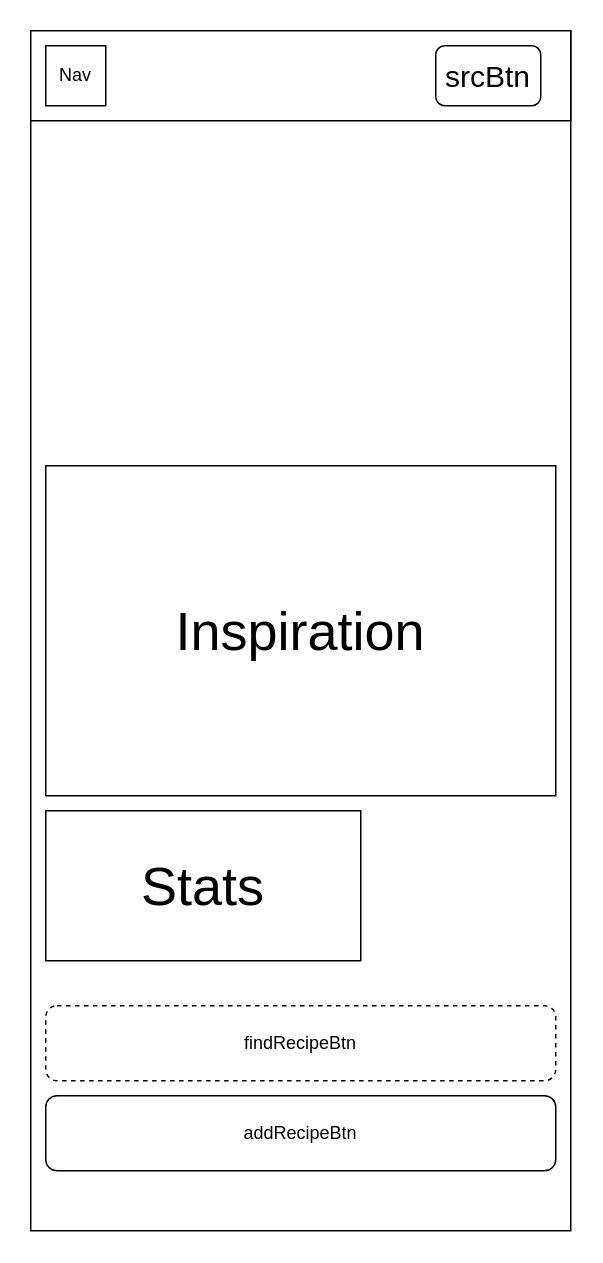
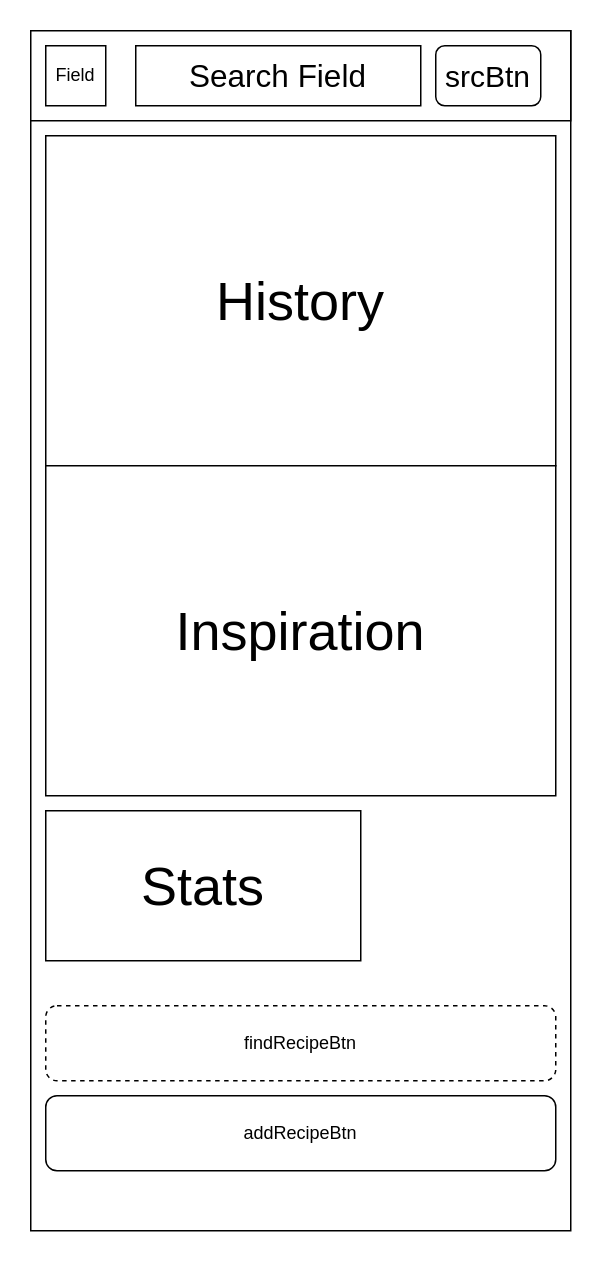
- <mxCell id="5" value="Nav" style="rounded=0;whiteSpace=wrap;html=1;" vertex="1" parent="1"><mxGeometry x="30" y="30" width="40" height="40" as="geometry" /></mxCell>
+ <mxCell id="5" value="Field" style="rounded=0;whiteSpace=wrap;html=1;" vertex="1" parent="1"><mxGeometry x="30" y="30" width="40" height="40" as="geometry" /></mxCell>
+ <mxCell id="7" value="&lt;font style=&quot;font-size: 21px;&quot;&gt;Search Field&lt;/font&gt;" style="rounded=0;whiteSpace=wrap;html=1;" vertex="1" parent="1"><mxGeometry x="90" y="30" width="190" height="40" as="geometry" /></mxCell>
+ <mxCell id="6" value="&lt;font style=&quot;font-size: 36px;&quot;&gt;History&lt;/font&gt;" style="rounded=0;whiteSpace=wrap;html=1;" vertex="1" parent="1"><mxGeometry x="30" y="90" width="340" height="220" as="geometry" /></mxCell>
